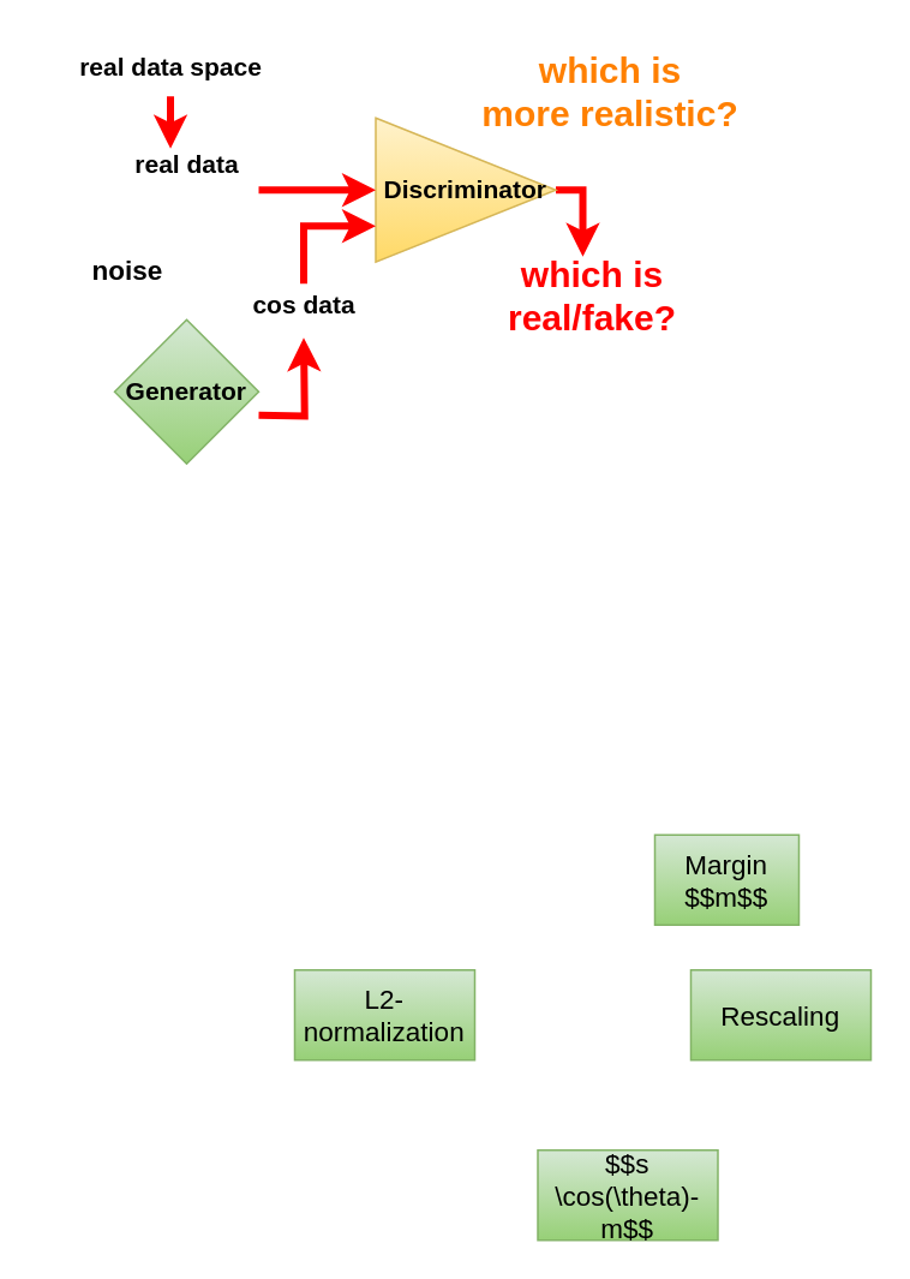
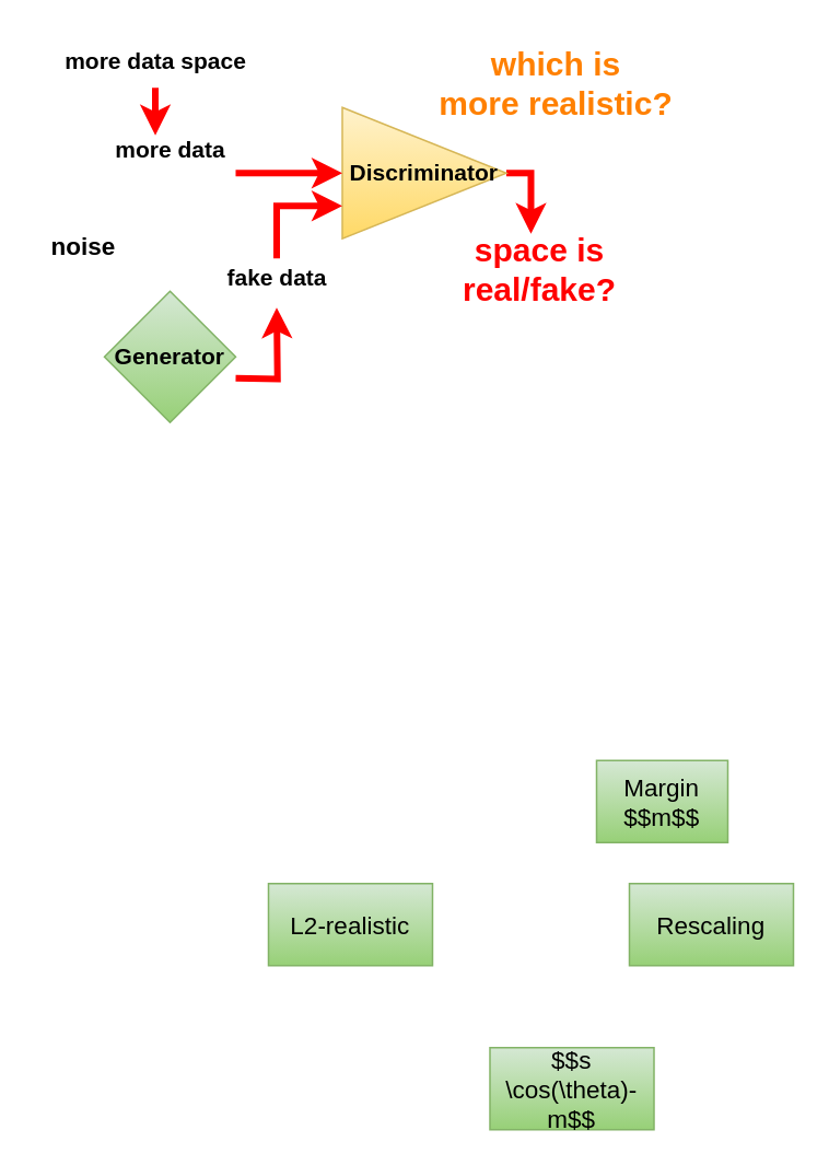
- <mxCell id="8" value="&lt;font style=&quot;font-size: 14px;&quot;&gt;&lt;b&gt;real data space&lt;/b&gt;&lt;/font&gt;" style="text;html=1;align=center;verticalAlign=middle;resizable=0;points=[];autosize=1;strokeColor=none;fillColor=none;" parent="1" vertex="1"><mxGeometry x="34" y="22" width="120" height="30" as="geometry" /></mxCell>
+ <mxCell id="8" value="&lt;font style=&quot;font-size: 14px;&quot;&gt;&lt;b&gt;more data space&lt;/b&gt;&lt;/font&gt;" style="text;html=1;align=center;verticalAlign=middle;resizable=0;points=[];autosize=1;strokeColor=none;fillColor=none;" parent="1" vertex="1"><mxGeometry x="34" y="22" width="120" height="30" as="geometry" /></mxCell>
- <mxCell id="10" value="&lt;font style=&quot;font-size: 14px;&quot;&gt;&lt;b&gt;real data&lt;/b&gt;&lt;/font&gt;" style="text;html=1;align=center;verticalAlign=middle;resizable=0;points=[];autosize=1;strokeColor=none;fillColor=none;" parent="1" vertex="1"><mxGeometry x="63" y="76" width="80" height="30" as="geometry" /></mxCell>
+ <mxCell id="10" value="&lt;font style=&quot;font-size: 14px;&quot;&gt;&lt;b&gt;more data&lt;/b&gt;&lt;/font&gt;" style="text;html=1;align=center;verticalAlign=middle;resizable=0;points=[];autosize=1;strokeColor=none;fillColor=none;" parent="1" vertex="1"><mxGeometry x="63" y="76" width="80" height="30" as="geometry" /></mxCell>
- <mxCell id="5" value="&lt;font style=&quot;font-size: 15px;&quot;&gt;&lt;b&gt;noise&lt;/b&gt;&lt;/font&gt;" style="text;html=1;align=center;verticalAlign=middle;resizable=0;points=[];autosize=1;strokeColor=none;fillColor=none;" parent="1" vertex="1"><mxGeometry x="40" y="134" width="60" height="30" as="geometry" /></mxCell>
+ <mxCell id="5" value="&lt;font style=&quot;font-size: 15px;&quot;&gt;&lt;b&gt;noise&lt;/b&gt;&lt;/font&gt;" style="text;html=1;align=center;verticalAlign=middle;resizable=0;points=[];autosize=1;strokeColor=none;fillColor=none;" parent="1" vertex="1"><mxGeometry x="20" y="134" width="60" height="30" as="geometry" /></mxCell>
- <mxCell id="11" value="&lt;font color=&quot;#ff0000&quot; style=&quot;font-size: 20px;&quot;&gt;&lt;b&gt;which is &lt;br&gt;real/fake?&lt;/b&gt;&lt;/font&gt;" style="text;html=1;align=center;verticalAlign=middle;resizable=0;points=[];autosize=1;strokeColor=none;fillColor=none;" parent="1" vertex="1"><mxGeometry x="268" y="133" width="120" height="60" as="geometry" /></mxCell>
+ <mxCell id="11" value="&lt;font color=&quot;#ff0000&quot; style=&quot;font-size: 20px;&quot;&gt;&lt;b&gt;space is &lt;br&gt;real/fake?&lt;/b&gt;&lt;/font&gt;" style="text;html=1;align=center;verticalAlign=middle;resizable=0;points=[];autosize=1;strokeColor=none;fillColor=none;" parent="1" vertex="1"><mxGeometry x="268" y="133" width="120" height="60" as="geometry" /></mxCell>
- <mxCell id="7" value="&lt;font style=&quot;font-size: 14px;&quot;&gt;&lt;b&gt;cos data&lt;/b&gt;&lt;/font&gt;" style="text;html=1;align=center;verticalAlign=middle;resizable=0;points=[];autosize=1;strokeColor=none;fillColor=none;" parent="1" vertex="1"><mxGeometry x="128" y="154" width="80" height="30" as="geometry" /></mxCell>
+ <mxCell id="7" value="&lt;font style=&quot;font-size: 14px;&quot;&gt;&lt;b&gt;fake data&lt;/b&gt;&lt;/font&gt;" style="text;html=1;align=center;verticalAlign=middle;resizable=0;points=[];autosize=1;strokeColor=none;fillColor=none;" parent="1" vertex="1"><mxGeometry x="128" y="154" width="80" height="30" as="geometry" /></mxCell>
- <mxCell id="16" value="&lt;font style=&quot;font-size: 15px;&quot;&gt;L2-normalization&lt;/font&gt;" style="rounded=0;whiteSpace=wrap;html=1;fillColor=#d5e8d4;gradientColor=#97d077;strokeColor=#82b366;" vertex="1" parent="1"><mxGeometry x="163" y="538" width="100" height="50" as="geometry" /></mxCell>
+ <mxCell id="16" value="&lt;font style=&quot;font-size: 15px;&quot;&gt;L2-realistic&lt;/font&gt;" style="rounded=0;whiteSpace=wrap;html=1;fillColor=#d5e8d4;gradientColor=#97d077;strokeColor=#82b366;" vertex="1" parent="1"><mxGeometry x="163" y="538" width="100" height="50" as="geometry" /></mxCell>
